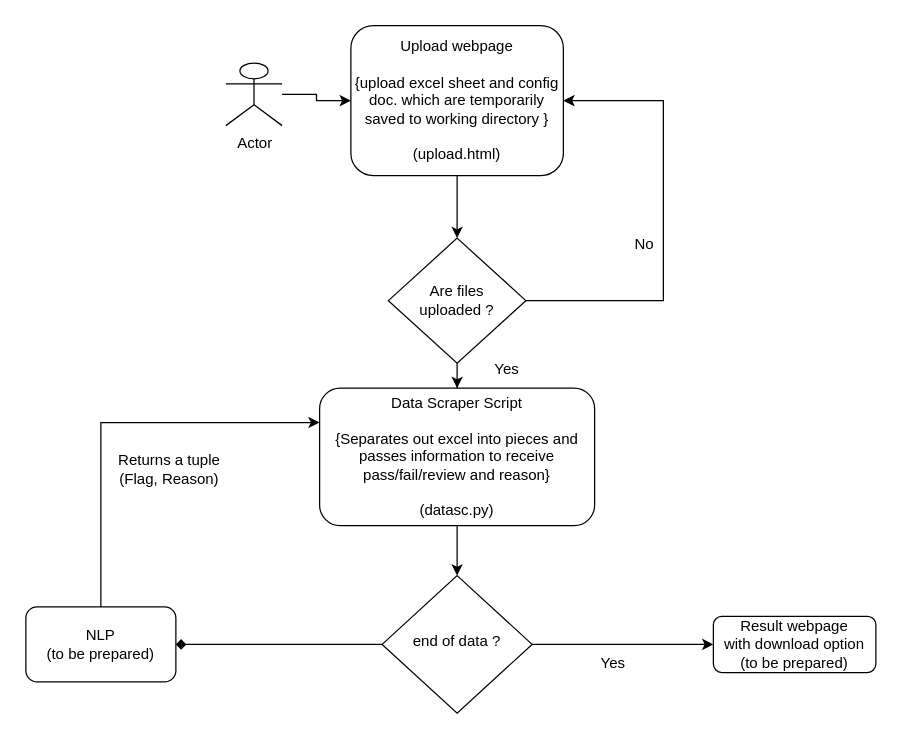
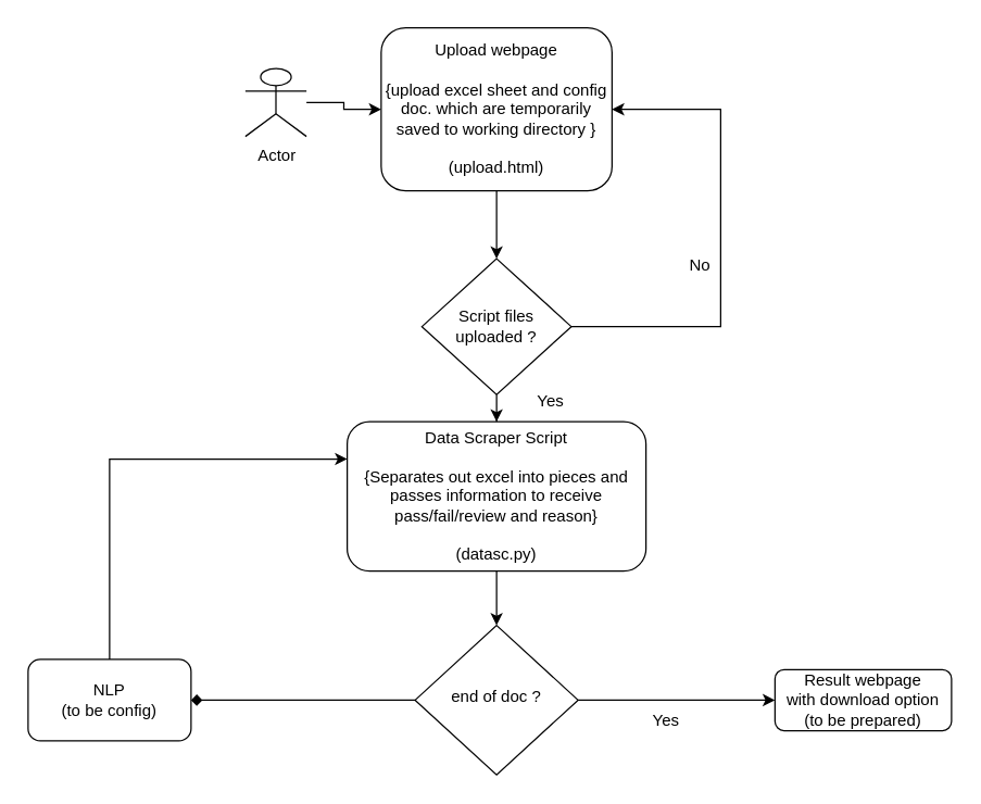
- <mxCell id="10" value="Are files&lt;br&gt;uploaded ?" style="rhombus;whiteSpace=wrap;html=1;" parent="1" vertex="1"><mxGeometry x="310" y="190" width="110" height="100" as="geometry" /></mxCell>
+ <mxCell id="10" value="Script files&lt;br&gt;uploaded ?" style="rhombus;whiteSpace=wrap;html=1;" parent="1" vertex="1"><mxGeometry x="310" y="190" width="110" height="100" as="geometry" /></mxCell>
- <mxCell id="17" value="Returns a tuple &lt;br&gt;(Flag, Reason)" style="text;html=1;strokeColor=none;fillColor=none;align=center;verticalAlign=middle;whiteSpace=wrap;rounded=0;" parent="1" vertex="1"><mxGeometry x="80" y="350" width="110" height="50" as="geometry" /></mxCell>
- <mxCell id="6" value="end of data ?" style="rhombus;whiteSpace=wrap;html=1;shadow=0;fontFamily=Helvetica;fontSize=12;align=center;strokeWidth=1;spacing=6;spacingTop=-4;" parent="1" vertex="1"><mxGeometry x="305" y="460" width="120" height="110" as="geometry" /></mxCell>
+ <mxCell id="6" value="end of doc ?" style="rhombus;whiteSpace=wrap;html=1;shadow=0;fontFamily=Helvetica;fontSize=12;align=center;strokeWidth=1;spacing=6;spacingTop=-4;" parent="1" vertex="1"><mxGeometry x="305" y="460" width="120" height="110" as="geometry" /></mxCell>
- <mxCell id="16" value="NLP&lt;br&gt;(to be prepared)" style="rounded=1;whiteSpace=wrap;html=1;" parent="1" vertex="1"><mxGeometry x="20" y="485" width="120" height="60" as="geometry" /></mxCell>
+ <mxCell id="16" value="NLP&lt;br&gt;(to be config)" style="rounded=1;whiteSpace=wrap;html=1;" parent="1" vertex="1"><mxGeometry x="20" y="485" width="120" height="60" as="geometry" /></mxCell>
